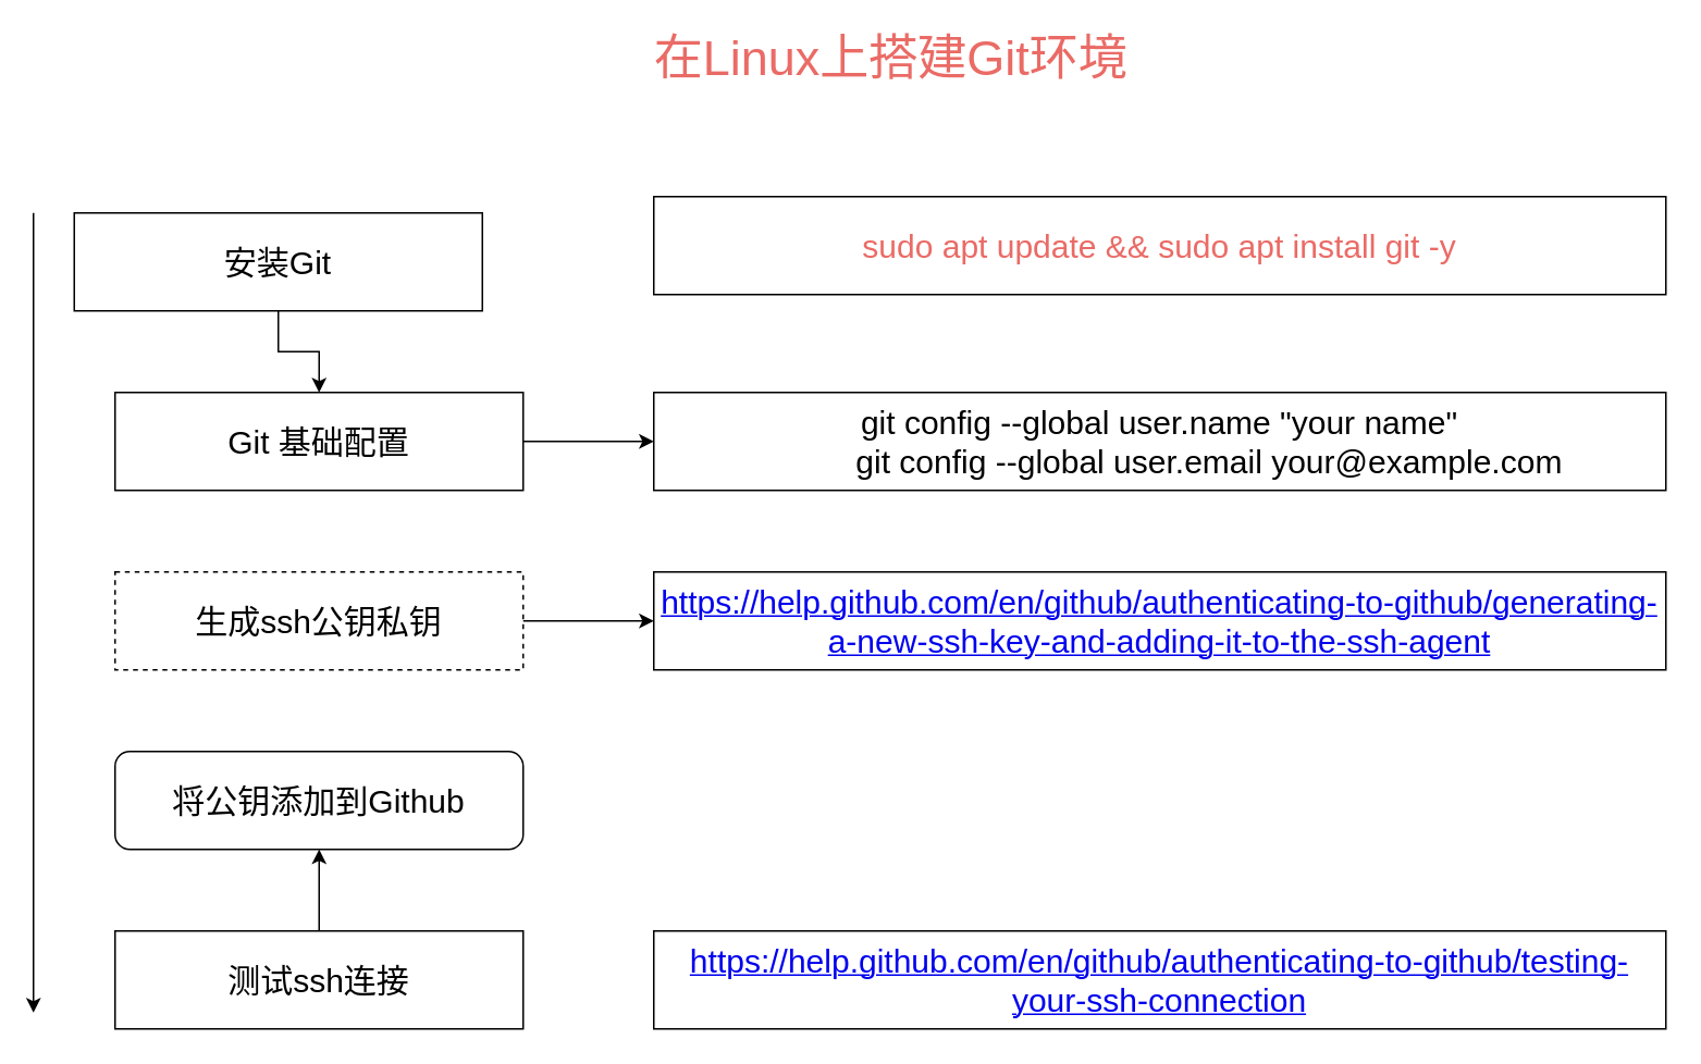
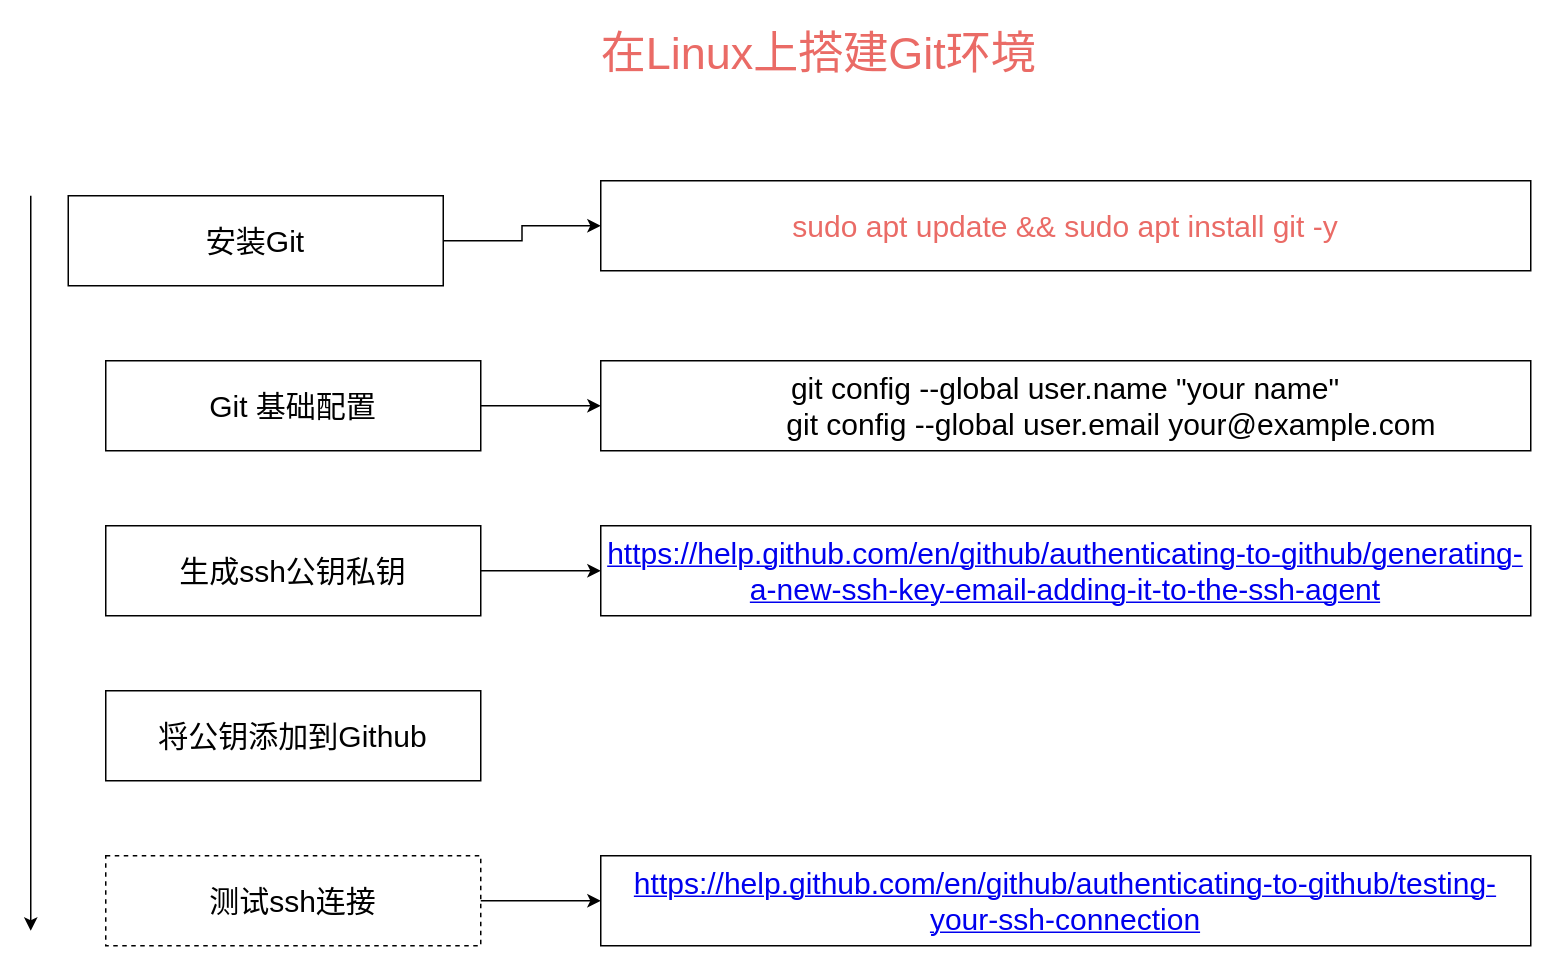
- <mxCell id="6" value="" style="edgeStyle=orthogonalEdgeStyle;rounded=0;orthogonalLoop=1;jettySize=auto;html=1;fontColor=#EA6B66;" edge="1" parent="2" source="4" target="7"><mxGeometry relative="1" as="geometry" /></mxCell>
+ <mxCell id="6" value="" style="edgeStyle=orthogonalEdgeStyle;rounded=0;orthogonalLoop=1;jettySize=auto;html=1;fontColor=#EA6B66;" edge="1" parent="2" source="4" target="5"><mxGeometry relative="1" as="geometry" /></mxCell>
- <mxCell id="10" value="&lt;font color=&quot;#000000&quot;&gt;&lt;span style=&quot;font-size: 20px&quot;&gt;生成ssh公钥私钥&lt;/span&gt;&lt;/font&gt;" style="rounded=0;whiteSpace=wrap;html=1;fontColor=#EA6B66;dashed=1;" vertex="1" parent="2"><mxGeometry x="50" y="330" width="250" height="60" as="geometry" /></mxCell>
+ <mxCell id="10" value="&lt;font color=&quot;#000000&quot;&gt;&lt;span style=&quot;font-size: 20px&quot;&gt;生成ssh公钥私钥&lt;/span&gt;&lt;/font&gt;" style="rounded=0;whiteSpace=wrap;html=1;fontColor=#EA6B66;" vertex="1" parent="2"><mxGeometry x="50" y="330" width="250" height="60" as="geometry" /></mxCell>
- <mxCell id="11" value="&lt;a href=&quot;https://help.github.com/en/github/authenticating-to-github/generating-a-new-ssh-key-and-adding-it-to-the-ssh-agent&quot;&gt;&lt;font style=&quot;font-size: 20px&quot;&gt;https://help.github.com/en/github/authenticating-to-github/generating-a-new-ssh-key-and-adding-it-to-the-ssh-agent&lt;/font&gt;&lt;/a&gt;" style="rounded=0;whiteSpace=wrap;html=1;fontColor=#EA6B66;" vertex="1" parent="2"><mxGeometry x="380" y="330" width="620" height="60" as="geometry" /></mxCell>
+ <mxCell id="11" value="&lt;a href=&quot;https://help.github.com/en/github/authenticating-to-github/generating-a-new-ssh-key-and-adding-it-to-the-ssh-agent&quot;&gt;&lt;font style=&quot;font-size: 20px&quot;&gt;https://help.github.com/en/github/authenticating-to-github/generating-a-new-ssh-key-email-adding-it-to-the-ssh-agent&lt;/font&gt;&lt;/a&gt;" style="rounded=0;whiteSpace=wrap;html=1;fontColor=#EA6B66;" vertex="1" parent="2"><mxGeometry x="380" y="330" width="620" height="60" as="geometry" /></mxCell>
- <mxCell id="13" value="&lt;font color=&quot;#000000&quot;&gt;&lt;span style=&quot;font-size: 20px&quot;&gt;将公钥添加到Github&lt;br&gt;&lt;/span&gt;&lt;/font&gt;" style="whiteSpace=wrap;html=1;fontColor=#EA6B66;rounded=1;" vertex="1" parent="2"><mxGeometry x="50" y="440" width="250" height="60" as="geometry" /></mxCell>
+ <mxCell id="13" value="&lt;font color=&quot;#000000&quot;&gt;&lt;span style=&quot;font-size: 20px&quot;&gt;将公钥添加到Github&lt;br&gt;&lt;/span&gt;&lt;/font&gt;" style="rounded=0;whiteSpace=wrap;html=1;fontColor=#EA6B66;" vertex="1" parent="2"><mxGeometry x="50" y="440" width="250" height="60" as="geometry" /></mxCell>
- <mxCell id="17" value="" style="edgeStyle=orthogonalEdgeStyle;rounded=0;orthogonalLoop=1;jettySize=auto;html=1;fontColor=#EA6B66;" edge="1" parent="2" source="15" target="13"><mxGeometry relative="1" as="geometry" /></mxCell>
+ <mxCell id="17" value="" style="edgeStyle=orthogonalEdgeStyle;rounded=0;orthogonalLoop=1;jettySize=auto;html=1;fontColor=#EA6B66;" edge="1" parent="2" source="15" target="16"><mxGeometry relative="1" as="geometry" /></mxCell>
- <mxCell id="15" value="&lt;font color=&quot;#000000&quot;&gt;&lt;span style=&quot;font-size: 20px&quot;&gt;测试ssh连接&lt;br&gt;&lt;/span&gt;&lt;/font&gt;" style="rounded=0;whiteSpace=wrap;html=1;fontColor=#EA6B66;" vertex="1" parent="2"><mxGeometry x="50" y="550" width="250" height="60" as="geometry" /></mxCell>
+ <mxCell id="15" value="&lt;font color=&quot;#000000&quot;&gt;&lt;span style=&quot;font-size: 20px&quot;&gt;测试ssh连接&lt;br&gt;&lt;/span&gt;&lt;/font&gt;" style="rounded=0;whiteSpace=wrap;html=1;fontColor=#EA6B66;dashed=1;" vertex="1" parent="2"><mxGeometry x="50" y="550" width="250" height="60" as="geometry" /></mxCell>
